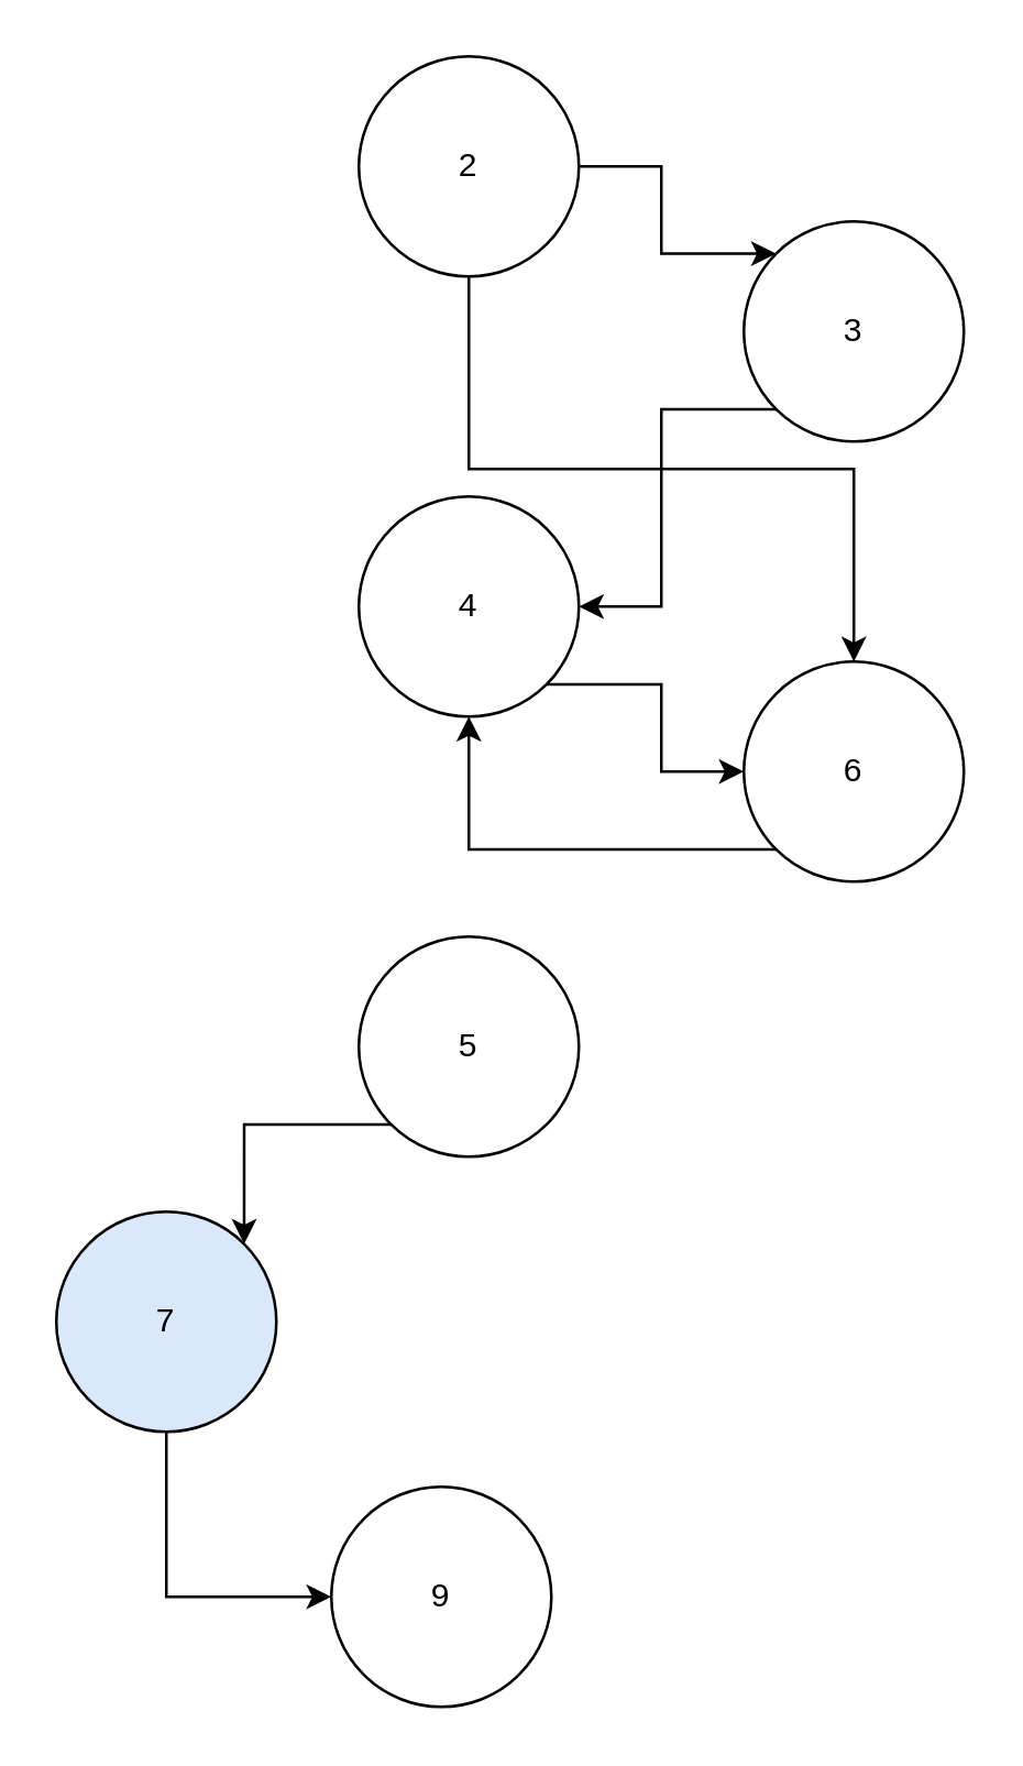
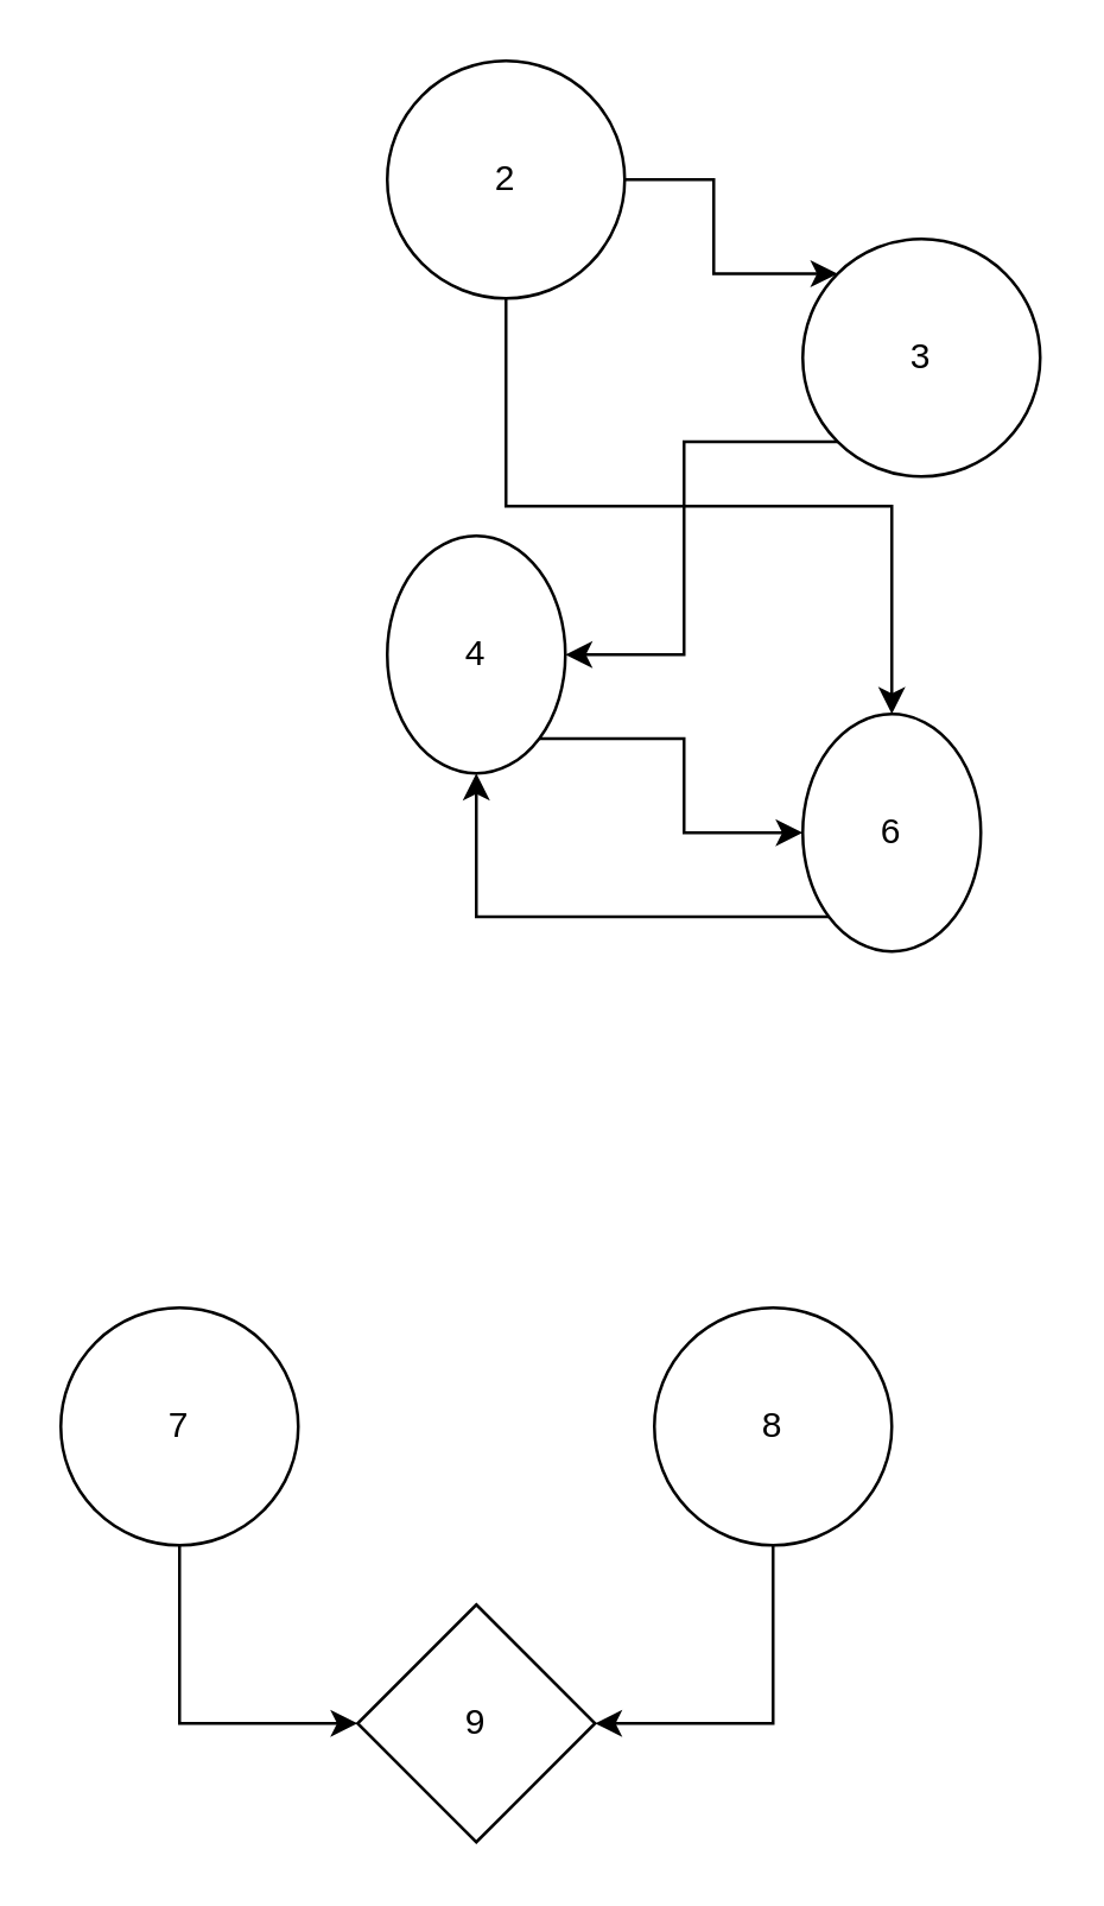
- <mxCell id="8" value="4" style="ellipse;whiteSpace=wrap;html=1;aspect=fixed;" vertex="1" parent="1"><mxGeometry x="130" y="180" width="80" height="80" as="geometry" /></mxCell>
+ <mxCell id="8" value="4" style="ellipse;whiteSpace=wrap;html=1;aspect=fixed;" vertex="1" parent="1"><mxGeometry x="130" y="180" width="60" height="80" as="geometry" /></mxCell>
- <mxCell id="12" value="6" style="ellipse;whiteSpace=wrap;html=1;aspect=fixed;" vertex="1" parent="1"><mxGeometry x="270" y="240" width="80" height="80" as="geometry" /></mxCell>
+ <mxCell id="12" value="6" style="ellipse;whiteSpace=wrap;html=1;aspect=fixed;" vertex="1" parent="1"><mxGeometry x="270" y="240" width="60" height="80" as="geometry" /></mxCell>
- <mxCell id="10" value="5" style="ellipse;whiteSpace=wrap;html=1;aspect=fixed;" vertex="1" parent="1"><mxGeometry x="130" y="340" width="80" height="80" as="geometry" /></mxCell>
- <mxCell id="9" style="edgeStyle=orthogonalEdgeStyle;rounded=0;orthogonalLoop=1;jettySize=auto;html=1;exitX=0;exitY=1;exitDx=0;exitDy=0;entryX=1;entryY=0;entryDx=0;entryDy=0;" edge="1" parent="1" source="10" target="14"><mxGeometry relative="1" as="geometry" /></mxCell>
- <mxCell id="14" value="7" style="ellipse;whiteSpace=wrap;html=1;aspect=fixed;fillColor=#dae8fc;" vertex="1" parent="1"><mxGeometry x="20" y="440" width="80" height="80" as="geometry" /></mxCell>
+ <mxCell id="14" value="7" style="ellipse;whiteSpace=wrap;html=1;aspect=fixed;" vertex="1" parent="1"><mxGeometry x="20" y="440" width="80" height="80" as="geometry" /></mxCell>
+ <mxCell id="16" value="8" style="ellipse;whiteSpace=wrap;html=1;aspect=fixed;" vertex="1" parent="1"><mxGeometry x="220" y="440" width="80" height="80" as="geometry" /></mxCell>
+ <mxCell id="15" style="edgeStyle=orthogonalEdgeStyle;rounded=0;orthogonalLoop=1;jettySize=auto;html=1;exitX=0.5;exitY=1;exitDx=0;exitDy=0;entryX=1;entryY=0.5;entryDx=0;entryDy=0;" edge="1" parent="1" source="16" target="17"><mxGeometry relative="1" as="geometry" /></mxCell>
- <mxCell id="17" value="9" style="ellipse;whiteSpace=wrap;html=1;aspect=fixed;" vertex="1" parent="1"><mxGeometry x="120" y="540" width="80" height="80" as="geometry" /></mxCell>
+ <mxCell id="17" value="9" style="rhombus;whiteSpace=wrap;html=1;aspect=fixed;" vertex="1" parent="1"><mxGeometry x="120" y="540" width="80" height="80" as="geometry" /></mxCell>
